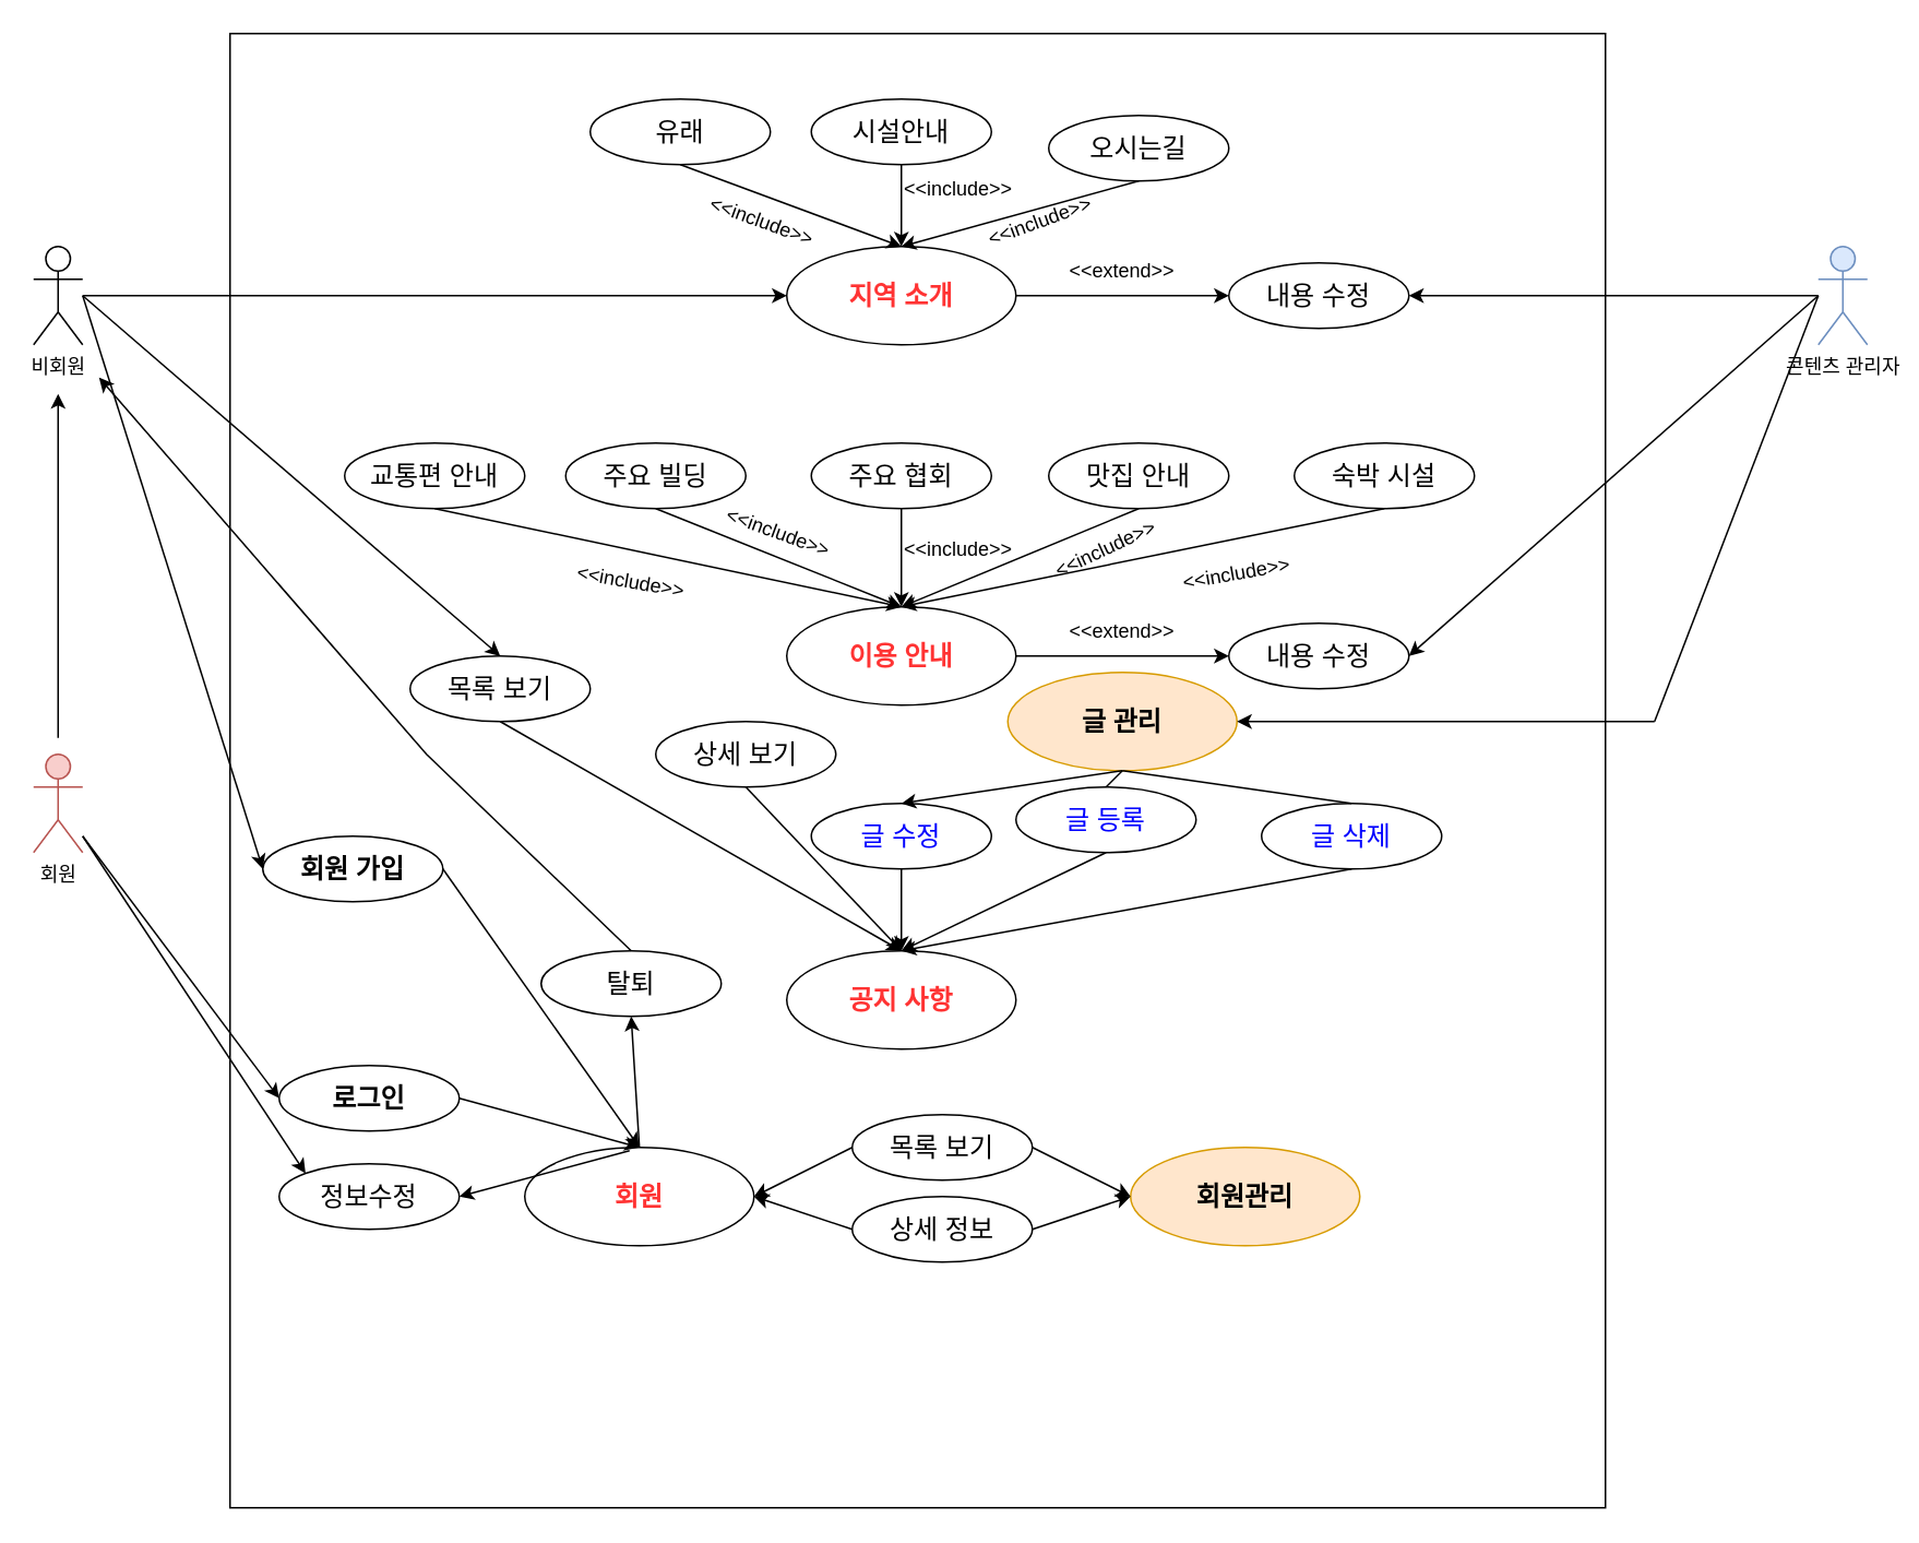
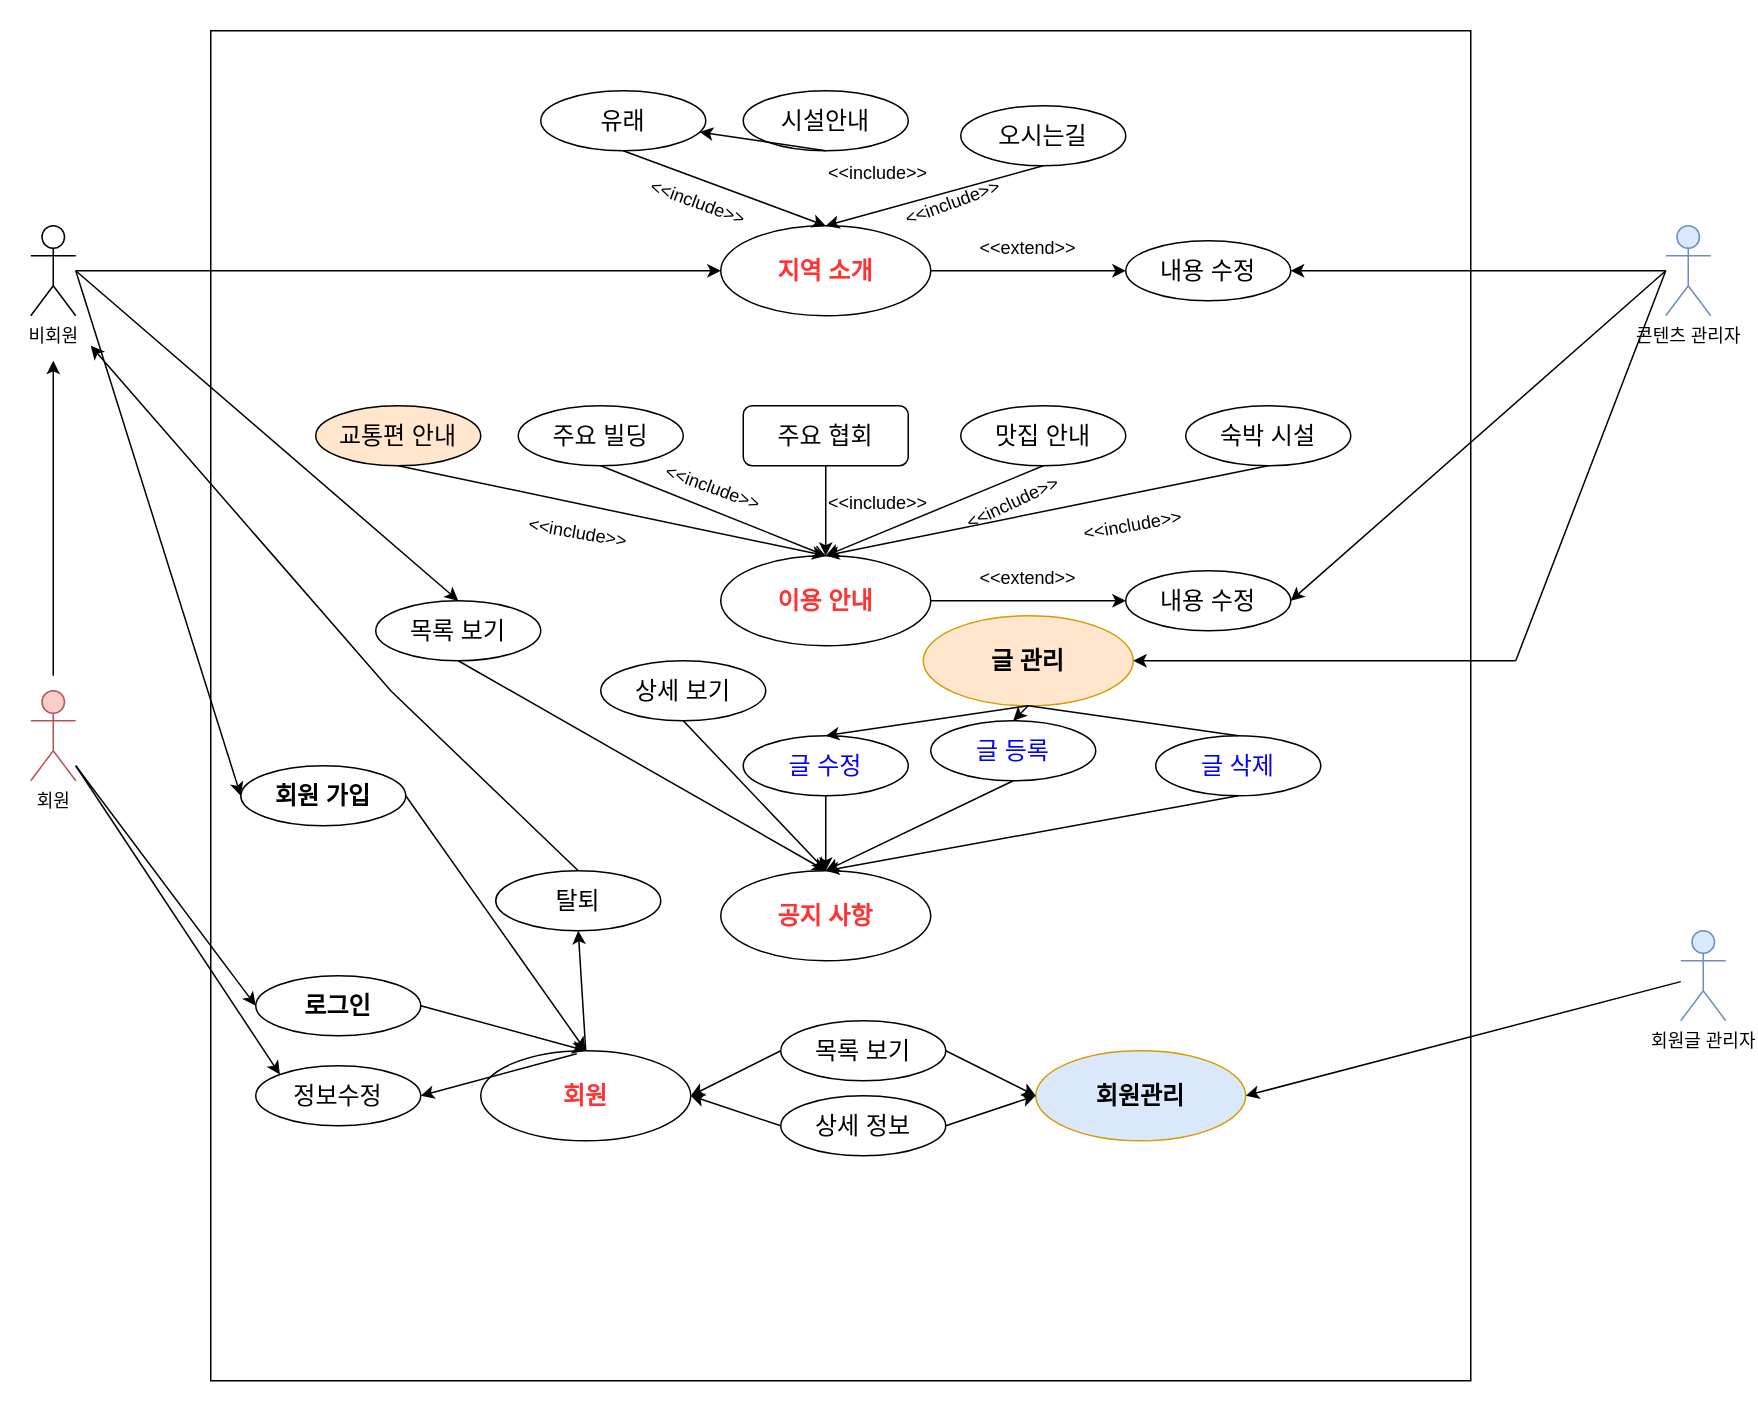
- <mxCell id="11" value="" style="endArrow=classic;html=1;rounded=0;exitX=0.5;exitY=1;exitDx=0;exitDy=0;entryX=0.5;entryY=0;entryDx=0;entryDy=0;" edge="1" parent="1" source="8" target="6"><mxGeometry width="50" height="50" relative="1" as="geometry"><mxPoint x="380" y="100" as="sourcePoint" /><mxPoint x="515" y="150" as="targetPoint" /></mxGeometry></mxCell>
+ <mxCell id="11" value="" style="endArrow=classic;html=1;rounded=0;exitX=0.5;exitY=1;exitDx=0;exitDy=0;" edge="1" parent="1" source="8" target="7"><mxGeometry width="50" height="50" relative="1" as="geometry"><mxPoint x="380" y="100" as="sourcePoint" /><mxPoint x="515" y="150" as="targetPoint" /></mxGeometry></mxCell>
- <mxCell id="22" value="&lt;span style=&quot;font-size: 16px;&quot;&gt;교통편 안내&lt;/span&gt;" style="ellipse;whiteSpace=wrap;html=1;" vertex="1" parent="1"><mxGeometry x="210" y="270" width="110" height="40" as="geometry" /></mxCell>
+ <mxCell id="22" value="&lt;span style=&quot;font-size: 16px;&quot;&gt;교통편 안내&lt;/span&gt;" style="ellipse;whiteSpace=wrap;html=1;fillColor=#ffe6cc;" vertex="1" parent="1"><mxGeometry x="210" y="270" width="110" height="40" as="geometry" /></mxCell>
- <mxCell id="24" value="&lt;span style=&quot;font-size: 16px;&quot;&gt;주요 협회&lt;/span&gt;" style="ellipse;whiteSpace=wrap;html=1;" vertex="1" parent="1"><mxGeometry x="495" y="270" width="110" height="40" as="geometry" /></mxCell>
+ <mxCell id="24" value="&lt;span style=&quot;font-size: 16px;&quot;&gt;주요 협회&lt;/span&gt;" style="whiteSpace=wrap;html=1;rounded=1;" vertex="1" parent="1"><mxGeometry x="495" y="270" width="110" height="40" as="geometry" /></mxCell>
- <mxCell id="28" value="" style="endArrow=classic;html=1;rounded=0;entryX=0.5;entryY=0;entryDx=0;entryDy=0;exitX=0.5;exitY=1;exitDx=0;exitDy=0;" edge="1" parent="1" source="23" target="21"><mxGeometry width="50" height="50" relative="1" as="geometry"><mxPoint x="620" y="380" as="sourcePoint" /><mxPoint x="670" y="330" as="targetPoint" /></mxGeometry></mxCell>
+ <mxCell id="28" value="" style="endArrow=open;html=1;rounded=0;entryX=0.5;entryY=0;entryDx=0;entryDy=0;exitX=0.5;exitY=1;exitDx=0;exitDy=0;" edge="1" parent="1" source="23" target="21"><mxGeometry width="50" height="50" relative="1" as="geometry"><mxPoint x="620" y="380" as="sourcePoint" /><mxPoint x="670" y="330" as="targetPoint" /></mxGeometry></mxCell>
- <mxCell id="78" value="" style="endArrow=none;html=1;rounded=0;exitX=0.5;exitY=1;exitDx=0;exitDy=0;entryX=0.5;entryY=0;entryDx=0;entryDy=0;" edge="1" parent="1" source="76" target="52"><mxGeometry width="50" height="50" relative="1" as="geometry"><mxPoint x="560" y="465" as="sourcePoint" /><mxPoint x="610" y="415" as="targetPoint" /></mxGeometry></mxCell>
+ <mxCell id="78" value="" style="endArrow=classic;html=1;rounded=0;exitX=0.5;exitY=1;exitDx=0;exitDy=0;entryX=0.5;entryY=0;entryDx=0;entryDy=0;" edge="1" parent="1" source="76" target="52"><mxGeometry width="50" height="50" relative="1" as="geometry"><mxPoint x="560" y="465" as="sourcePoint" /><mxPoint x="610" y="415" as="targetPoint" /></mxGeometry></mxCell>
+ <mxCell id="71" value="회원글 관리자" style="shape=umlActor;verticalLabelPosition=bottom;verticalAlign=top;html=1;outlineConnect=0;fillColor=#dae8fc;strokeColor=#6c8ebf;" vertex="1" parent="1"><mxGeometry x="1120" y="620" width="30" height="60" as="geometry" /></mxCell>
+ <mxCell id="75" value="" style="endArrow=classic;html=1;rounded=0;entryX=1;entryY=0.5;entryDx=0;entryDy=0;" edge="1" parent="1" source="71" target="72"><mxGeometry width="50" height="50" relative="1" as="geometry"><mxPoint x="620" y="480" as="sourcePoint" /><mxPoint x="670" y="430" as="targetPoint" /></mxGeometry></mxCell>
- <mxCell id="72" value="&lt;span style=&quot;font-size: 16px;&quot;&gt;&lt;b style=&quot;&quot;&gt;회원관리&lt;/b&gt;&lt;/span&gt;" style="ellipse;whiteSpace=wrap;html=1;fillColor=#ffe6cc;strokeColor=#d79b00;" vertex="1" parent="1"><mxGeometry x="690" y="700" width="140" height="60" as="geometry" /></mxCell>
+ <mxCell id="72" value="&lt;span style=&quot;font-size: 16px;&quot;&gt;&lt;b style=&quot;&quot;&gt;회원관리&lt;/b&gt;&lt;/span&gt;" style="ellipse;whiteSpace=wrap;html=1;fillColor=#dae8fc;strokeColor=#d79b00;" vertex="1" parent="1"><mxGeometry x="690" y="700" width="140" height="60" as="geometry" /></mxCell>
